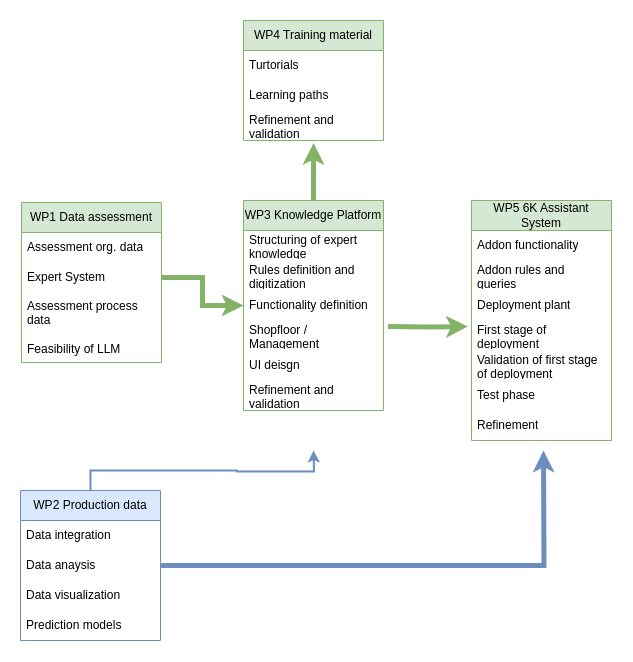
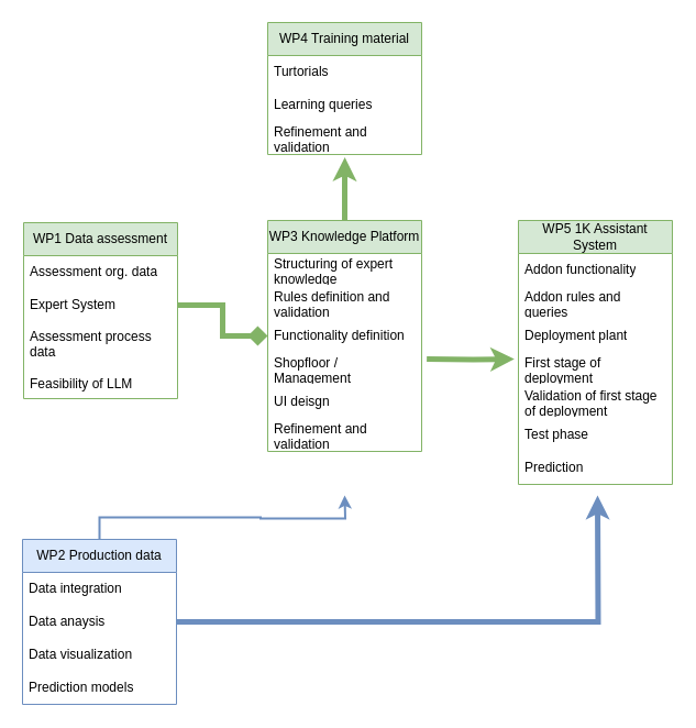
- <mxCell id="13" value="Learning paths" style="text;strokeColor=none;fillColor=none;align=left;verticalAlign=middle;spacingLeft=4;spacingRight=4;overflow=hidden;points=[[0,0.5],[1,0.5]];portConstraint=eastwest;rotatable=0;whiteSpace=wrap;html=1;" parent="11" vertex="1"><mxGeometry y="60" width="140" height="30" as="geometry" /></mxCell>
+ <mxCell id="13" value="Learning queries" style="text;strokeColor=none;fillColor=none;align=left;verticalAlign=middle;spacingLeft=4;spacingRight=4;overflow=hidden;points=[[0,0.5],[1,0.5]];portConstraint=eastwest;rotatable=0;whiteSpace=wrap;html=1;" parent="11" vertex="1"><mxGeometry y="60" width="140" height="30" as="geometry" /></mxCell>
- <mxCell id="22" value="WP5 6K Assistant System" style="swimlane;fontStyle=0;childLayout=stackLayout;horizontal=1;startSize=30;horizontalStack=0;resizeParent=1;resizeParentMax=0;resizeLast=0;collapsible=1;marginBottom=0;whiteSpace=wrap;html=1;fillColor=#d5e8d4;strokeColor=#82b366;" parent="1" vertex="1"><mxGeometry x="471" y="200" width="140" height="240" as="geometry" /></mxCell>
+ <mxCell id="22" value="WP5 1K Assistant System" style="swimlane;fontStyle=0;childLayout=stackLayout;horizontal=1;startSize=30;horizontalStack=0;resizeParent=1;resizeParentMax=0;resizeLast=0;collapsible=1;marginBottom=0;whiteSpace=wrap;html=1;fillColor=#d5e8d4;strokeColor=#82b366;" parent="1" vertex="1"><mxGeometry x="471" y="200" width="140" height="240" as="geometry" /></mxCell>
- <mxCell id="17" value="Rules definition and digitization" style="text;strokeColor=none;fillColor=none;align=left;verticalAlign=middle;spacingLeft=4;spacingRight=4;overflow=hidden;points=[[0,0.5],[1,0.5]];portConstraint=eastwest;rotatable=0;whiteSpace=wrap;html=1;" parent="15" vertex="1"><mxGeometry y="60" width="140" height="30" as="geometry" /></mxCell>
+ <mxCell id="17" value="Rules definition and validation" style="text;strokeColor=none;fillColor=none;align=left;verticalAlign=middle;spacingLeft=4;spacingRight=4;overflow=hidden;points=[[0,0.5],[1,0.5]];portConstraint=eastwest;rotatable=0;whiteSpace=wrap;html=1;" parent="15" vertex="1"><mxGeometry y="60" width="140" height="30" as="geometry" /></mxCell>
- <mxCell id="34" value="" style="edgeStyle=orthogonalEdgeStyle;rounded=0;orthogonalLoop=1;jettySize=auto;html=1;fillColor=#d5e8d4;strokeColor=#82b366;strokeWidth=5;" parent="1" source="4" target="18" edge="1"><mxGeometry relative="1" as="geometry" /></mxCell>
+ <mxCell id="34" value="" style="edgeStyle=orthogonalEdgeStyle;rounded=0;orthogonalLoop=1;jettySize=auto;html=1;fillColor=#d5e8d4;strokeColor=#82b366;strokeWidth=5;endArrow=diamond;" parent="1" source="4" target="18" edge="1"><mxGeometry relative="1" as="geometry" /></mxCell>
- <mxCell id="29" value="Refinement" style="text;strokeColor=none;fillColor=none;align=left;verticalAlign=middle;spacingLeft=4;spacingRight=4;overflow=hidden;points=[[0,0.5],[1,0.5]];portConstraint=eastwest;rotatable=0;whiteSpace=wrap;html=1;" parent="22" vertex="1"><mxGeometry y="210" width="140" height="30" as="geometry" /></mxCell>
+ <mxCell id="29" value="Prediction" style="text;strokeColor=none;fillColor=none;align=left;verticalAlign=middle;spacingLeft=4;spacingRight=4;overflow=hidden;points=[[0,0.5],[1,0.5]];portConstraint=eastwest;rotatable=0;whiteSpace=wrap;html=1;" parent="22" vertex="1"><mxGeometry y="210" width="140" height="30" as="geometry" /></mxCell>
